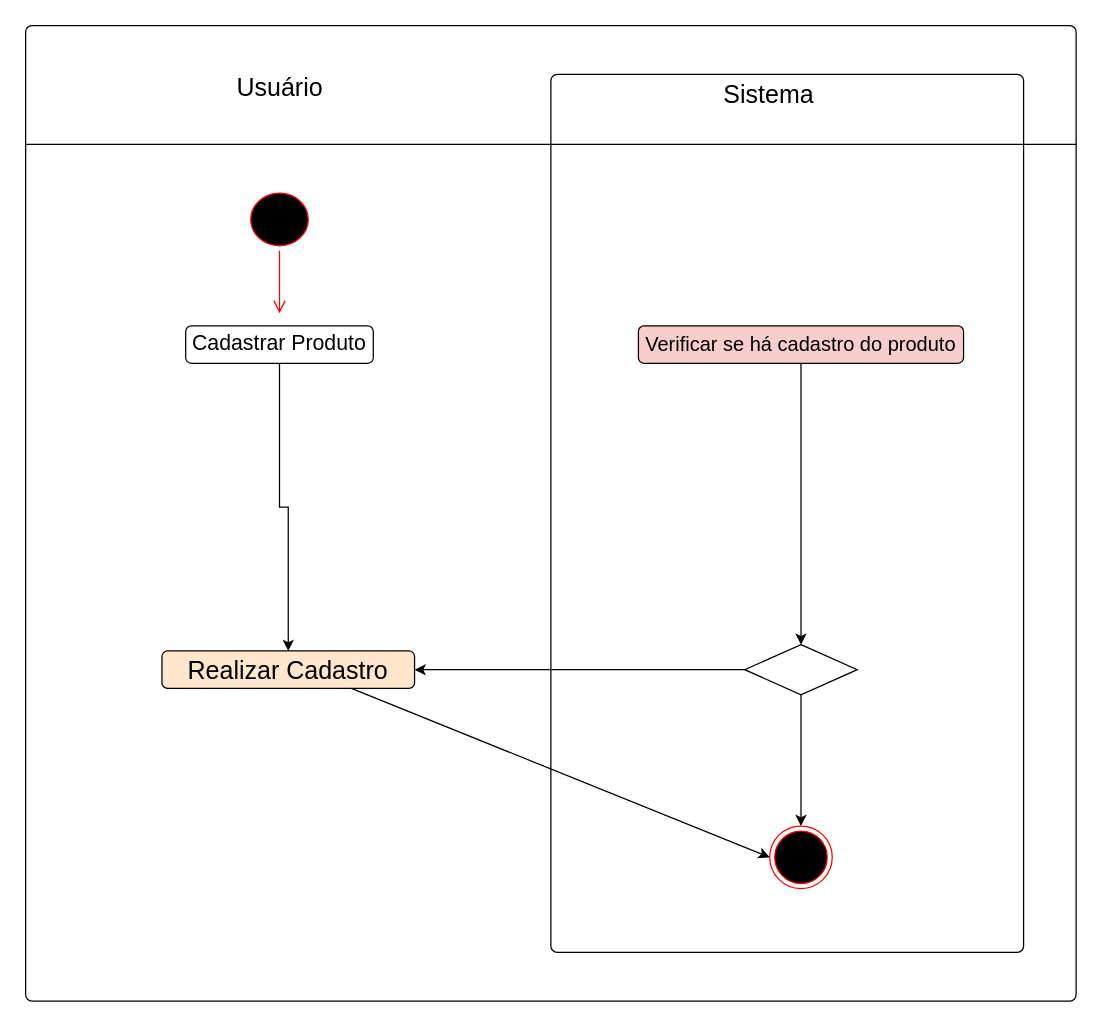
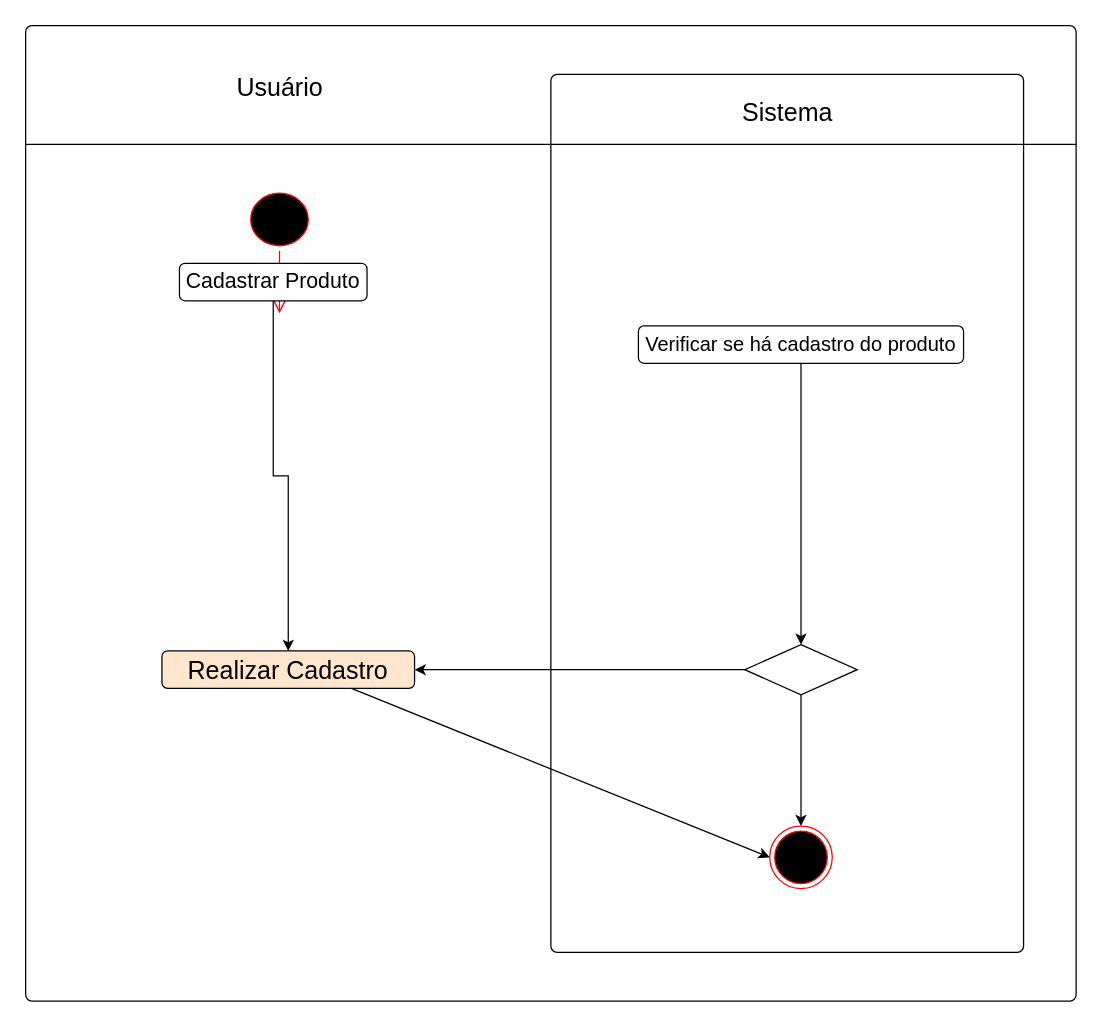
- <mxCell id="7" value="&lt;font style=&quot;font-size: 20px&quot;&gt;Sistema&lt;/font&gt;" style="text;html=1;resizable=0;autosize=1;align=center;verticalAlign=middle;points=[];fillColor=none;strokeColor=none;rounded=0;" vertex="1" parent="2"><mxGeometry x="549" y="44" width="90" height="20" as="geometry" /></mxCell>
+ <mxCell id="7" value="&lt;font style=&quot;font-size: 20px&quot;&gt;Sistema&lt;/font&gt;" style="text;html=1;resizable=0;autosize=1;align=center;verticalAlign=middle;points=[];fillColor=none;strokeColor=none;rounded=0;" vertex="1" parent="2"><mxGeometry x="564" y="59" width="90" height="20" as="geometry" /></mxCell>
- <mxCell id="11" value="&lt;font style=&quot;font-size: 17px&quot;&gt;Cadastrar Produto&lt;/font&gt;" style="rounded=1;whiteSpace=wrap;html=1;" vertex="1" parent="2"><mxGeometry x="128" y="240" width="150" height="30" as="geometry" /></mxCell>
+ <mxCell id="11" value="&lt;font style=&quot;font-size: 17px&quot;&gt;Cadastrar Produto&lt;/font&gt;" style="rounded=1;whiteSpace=wrap;html=1;" vertex="1" parent="2"><mxGeometry x="123" y="190" width="150" height="30" as="geometry" /></mxCell>
- <mxCell id="13" value="&lt;font style=&quot;font-size: 16px&quot;&gt;Verificar se há cadastro do produto&lt;/font&gt;" style="rounded=1;whiteSpace=wrap;html=1;fillColor=#f8cecc;" vertex="1" parent="2"><mxGeometry x="490" y="240" width="260" height="30" as="geometry" /></mxCell>
+ <mxCell id="13" value="&lt;font style=&quot;font-size: 16px&quot;&gt;Verificar se há cadastro do produto&lt;/font&gt;" style="rounded=1;whiteSpace=wrap;html=1;" vertex="1" parent="2"><mxGeometry x="490" y="240" width="260" height="30" as="geometry" /></mxCell>
